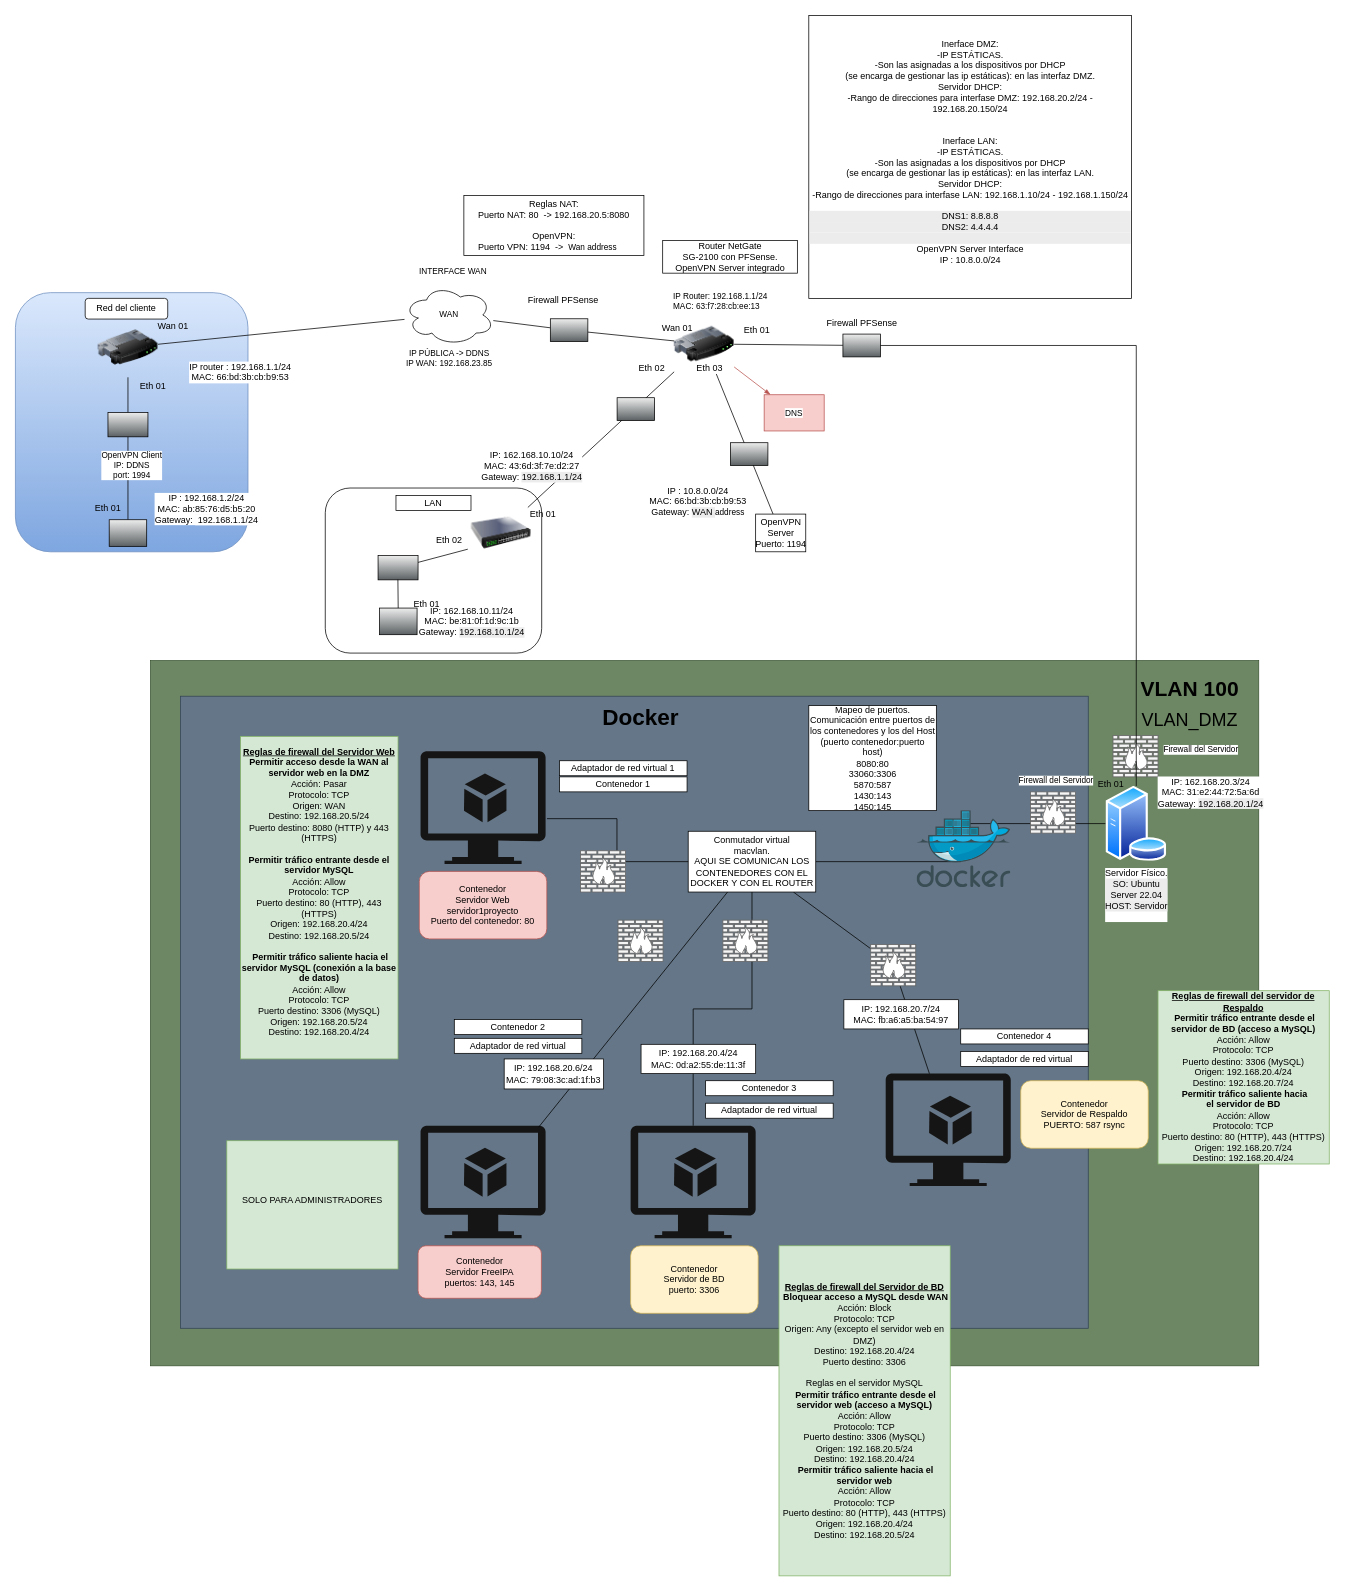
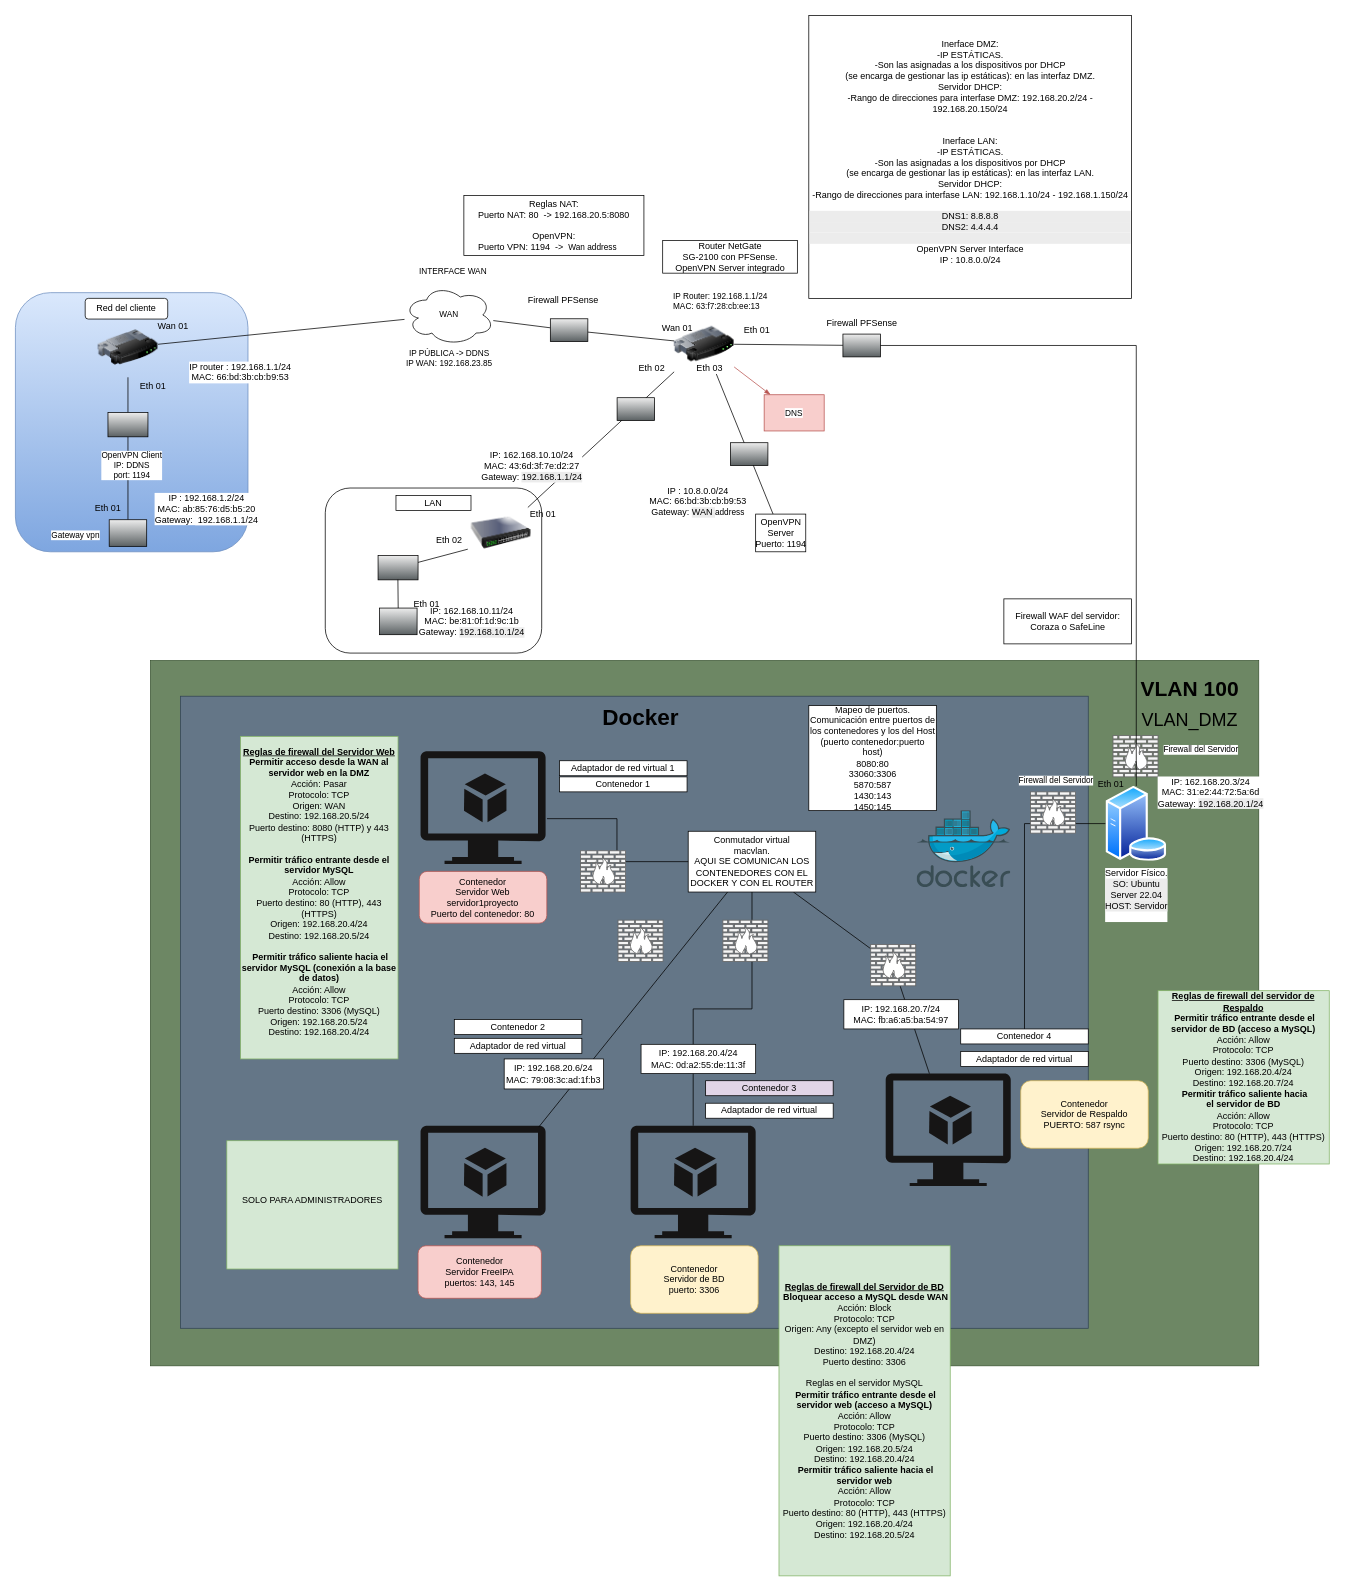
- <mxCell id="16" value="OpenVPN Client&lt;div&gt;IP: DDNS&lt;/div&gt;&lt;div&gt;port: 1994&lt;/div&gt;" style="text;html=1;align=center;verticalAlign=middle;resizable=0;points=[];autosize=1;strokeColor=none;fillColor=none;fontFamily=Helvetica;fontSize=11;fontColor=default;labelBackgroundColor=default;" parent="1" vertex="1"><mxGeometry x="125" y="595" width="100" height="50" as="geometry" /></mxCell>
+ <mxCell id="16" value="OpenVPN Client&lt;div&gt;IP: DDNS&lt;/div&gt;&lt;div&gt;port: 1194&lt;/div&gt;" style="text;html=1;align=center;verticalAlign=middle;resizable=0;points=[];autosize=1;strokeColor=none;fillColor=none;fontFamily=Helvetica;fontSize=11;fontColor=default;labelBackgroundColor=default;" parent="1" vertex="1"><mxGeometry x="125" y="595" width="100" height="50" as="geometry" /></mxCell>
+ <mxCell id="13" value="Gateway vpn" style="text;html=1;align=center;verticalAlign=middle;resizable=0;points=[];autosize=1;strokeColor=none;fillColor=none;fontFamily=Helvetica;fontSize=11;fontColor=default;labelBackgroundColor=default;" parent="1" vertex="1"><mxGeometry x="55" y="697.74" width="90" height="30" as="geometry" /></mxCell>
+ <mxCell id="60" value="&lt;div&gt;Firewall WAF del servidor: Coraza o SafeLine&lt;/div&gt;" style="whiteSpace=wrap;html=1;" parent="1" vertex="1"><mxGeometry x="1337.52" y="797.74" width="170" height="60" as="geometry" /></mxCell>
- <mxCell id="23" style="edgeStyle=orthogonalEdgeStyle;rounded=0;orthogonalLoop=1;jettySize=auto;html=1;fillColor=#f8cecc;strokeColor=#000000;startArrow=none;startFill=0;strokeWidth=1;endArrow=none;" parent="1" source="24" target="34" edge="1"><mxGeometry relative="1" as="geometry" /></mxCell>
+ <mxCell id="23" style="edgeStyle=orthogonalEdgeStyle;rounded=0;orthogonalLoop=1;jettySize=auto;html=1;fillColor=#f8cecc;strokeColor=#000000;startArrow=none;startFill=0;strokeWidth=1;endArrow=none;" parent="1" source="24" target="58" edge="1"><mxGeometry relative="1" as="geometry" /></mxCell>
- <mxCell id="26" value="&lt;div&gt;Contenedor&lt;/div&gt;Servidor Web&lt;div&gt;&lt;div&gt;servidor1proyecto&lt;/div&gt;&lt;/div&gt;&lt;div&gt;Puerto del contenedor: 80&lt;/div&gt;" style="rounded=1;whiteSpace=wrap;html=1;fillColor=#f8cecc;strokeColor=#b85450;" parent="1" vertex="1"><mxGeometry x="558.33" y="1161" width="170" height="90" as="geometry" /></mxCell>
+ <mxCell id="26" value="&lt;div&gt;Contenedor&lt;/div&gt;Servidor Web&lt;div&gt;&lt;div&gt;servidor1proyecto&lt;/div&gt;&lt;/div&gt;&lt;div&gt;Puerto del contenedor: 80&lt;/div&gt;" style="rounded=1;whiteSpace=wrap;html=1;fillColor=#f8cecc;strokeColor=#b85450;" parent="1" vertex="1"><mxGeometry x="558.33" y="1161" width="170" height="69" as="geometry" /></mxCell>
- <mxCell id="51" value="Contenedor 3" style="whiteSpace=wrap;html=1;" parent="1" vertex="1"><mxGeometry x="940" y="1440" width="170" height="20" as="geometry" /></mxCell>
+ <mxCell id="51" value="Contenedor 3" style="whiteSpace=wrap;html=1;fillColor=#e1d5e7;" parent="1" vertex="1"><mxGeometry x="940" y="1440" width="170" height="20" as="geometry" /></mxCell>
